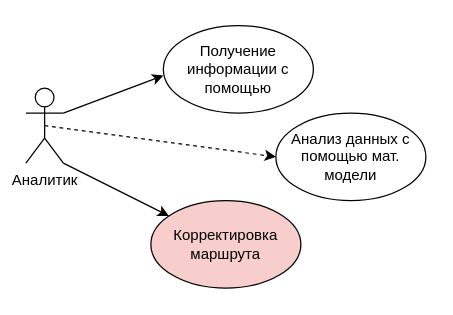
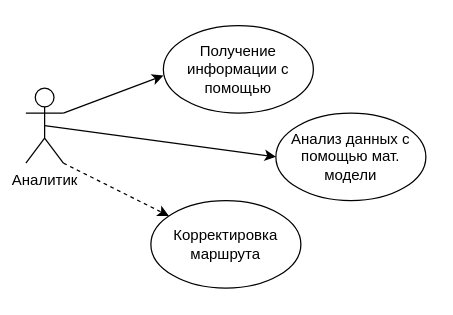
- <mxCell id="4" value="" style="endArrow=classic;html=1;exitX=0.5;exitY=0.5;exitDx=0;exitDy=0;exitPerimeter=0;entryX=0;entryY=0.5;entryDx=0;entryDy=0;dashed=1;" parent="1" source="2" edge="1" target="7"><mxGeometry width="50" height="50" relative="1" as="geometry"><mxPoint x="390" y="260" as="sourcePoint" /><mxPoint x="290" y="100" as="targetPoint" /></mxGeometry></mxCell>
+ <mxCell id="4" value="" style="endArrow=classic;html=1;exitX=0.5;exitY=0.5;exitDx=0;exitDy=0;exitPerimeter=0;entryX=0;entryY=0.5;entryDx=0;entryDy=0;" parent="1" source="2" edge="1" target="7"><mxGeometry width="50" height="50" relative="1" as="geometry"><mxPoint x="390" y="260" as="sourcePoint" /><mxPoint x="290" y="100" as="targetPoint" /></mxGeometry></mxCell>
- <mxCell id="5" value="" style="endArrow=classic;html=1;exitX=1;exitY=1;exitDx=0;exitDy=0;exitPerimeter=0;" parent="1" source="2" edge="1" target="8"><mxGeometry width="50" height="50" relative="1" as="geometry"><mxPoint x="390" y="260" as="sourcePoint" /><mxPoint x="290" y="170" as="targetPoint" /></mxGeometry></mxCell>
+ <mxCell id="5" value="" style="endArrow=classic;html=1;exitX=1;exitY=1;exitDx=0;exitDy=0;exitPerimeter=0;dashed=1;" parent="1" source="2" edge="1" target="8"><mxGeometry width="50" height="50" relative="1" as="geometry"><mxPoint x="390" y="260" as="sourcePoint" /><mxPoint x="290" y="170" as="targetPoint" /></mxGeometry></mxCell>
- <mxCell id="8" value="Корректировка маршрута" style="ellipse;whiteSpace=wrap;html=1;fillColor=#f8cecc;" parent="1" vertex="1"><mxGeometry x="120" y="160" width="120" height="70" as="geometry" /></mxCell>
+ <mxCell id="8" value="Корректировка маршрута" style="ellipse;whiteSpace=wrap;html=1;" parent="1" vertex="1"><mxGeometry x="120" y="160" width="120" height="70" as="geometry" /></mxCell>
